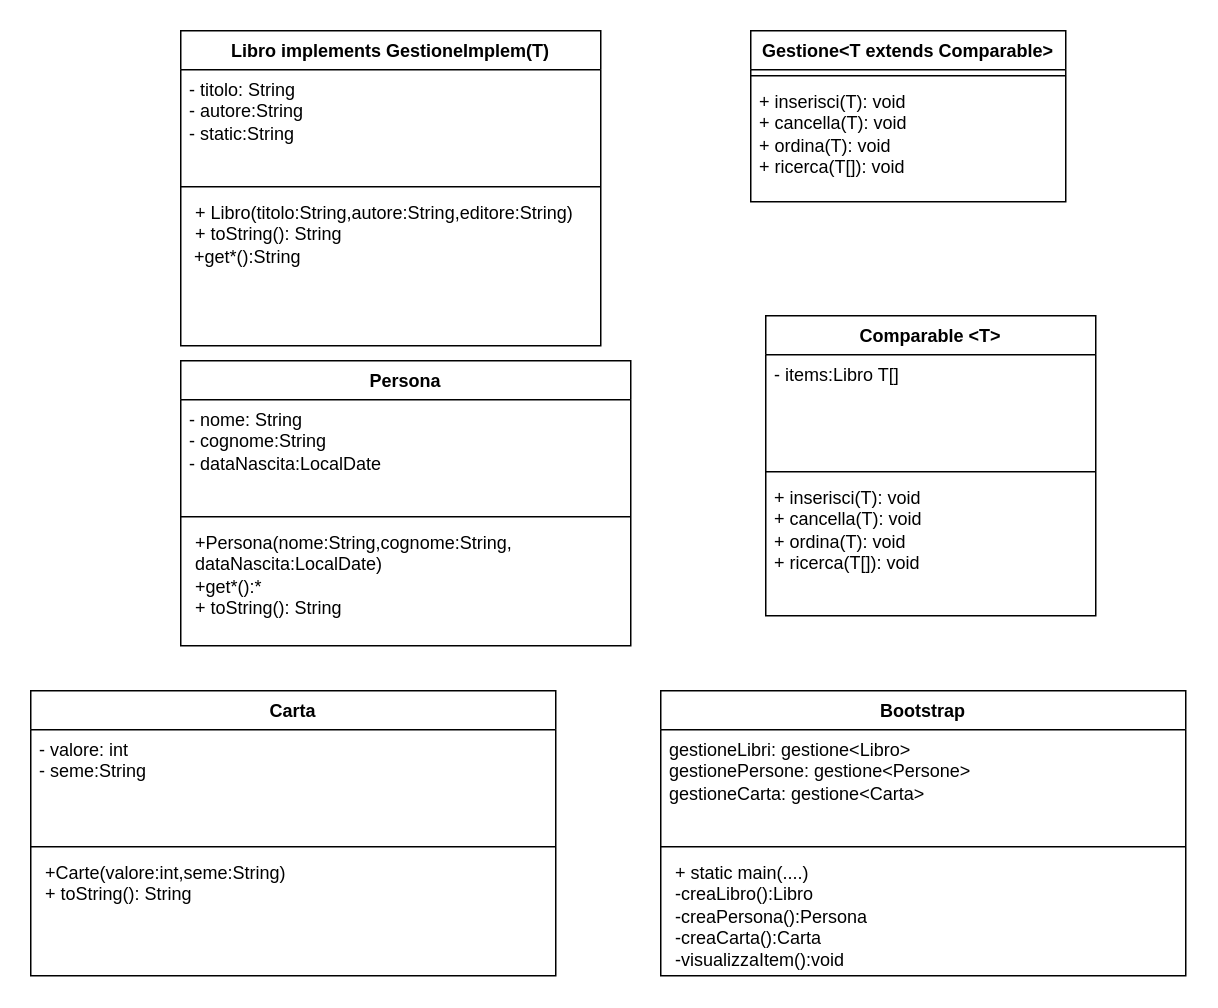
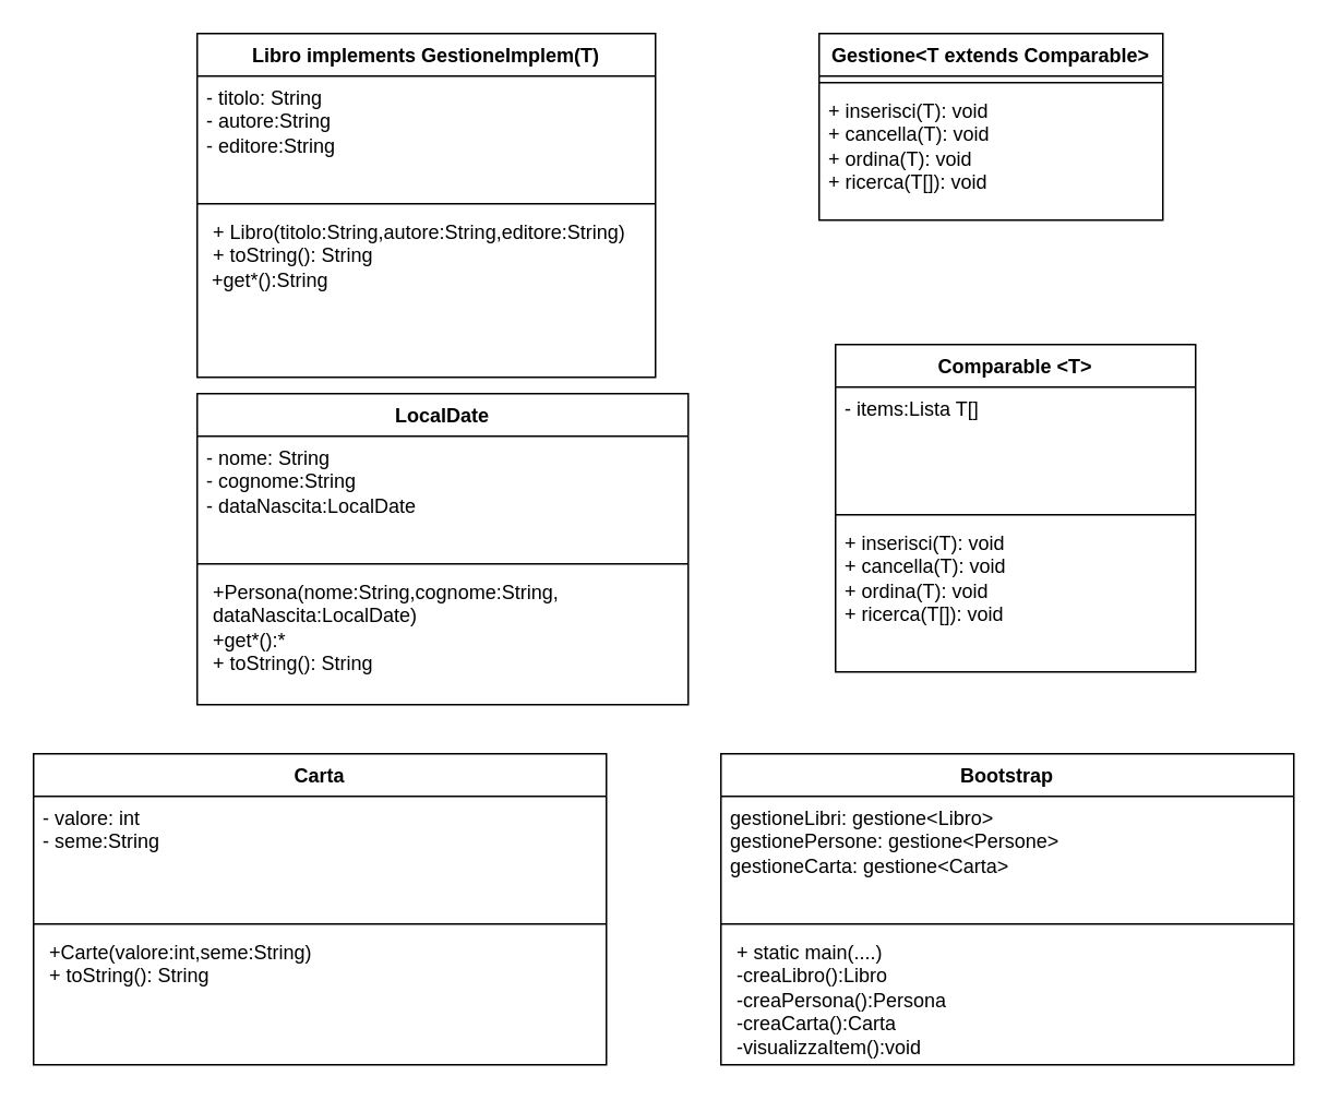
- <mxCell id="3" value="&lt;div&gt;- titolo: String&lt;/div&gt;&lt;div&gt;- autore:String&lt;/div&gt;&lt;div&gt;- static:String&lt;br&gt;&lt;/div&gt;" style="text;strokeColor=none;fillColor=none;align=left;verticalAlign=top;spacingLeft=4;spacingRight=4;overflow=hidden;rotatable=0;points=[[0,0.5],[1,0.5]];portConstraint=eastwest;whiteSpace=wrap;html=1;" vertex="1" parent="2"><mxGeometry y="26" width="280" height="74" as="geometry" /></mxCell>
+ <mxCell id="3" value="&lt;div&gt;- titolo: String&lt;/div&gt;&lt;div&gt;- autore:String&lt;/div&gt;&lt;div&gt;- editore:String&lt;br&gt;&lt;/div&gt;" style="text;strokeColor=none;fillColor=none;align=left;verticalAlign=top;spacingLeft=4;spacingRight=4;overflow=hidden;rotatable=0;points=[[0,0.5],[1,0.5]];portConstraint=eastwest;whiteSpace=wrap;html=1;" vertex="1" parent="2"><mxGeometry y="26" width="280" height="74" as="geometry" /></mxCell>
- <mxCell id="18" value="&lt;div&gt;- items:Libro T[]&lt;/div&gt;" style="text;strokeColor=none;fillColor=none;align=left;verticalAlign=top;spacingLeft=4;spacingRight=4;overflow=hidden;rotatable=0;points=[[0,0.5],[1,0.5]];portConstraint=eastwest;whiteSpace=wrap;html=1;" vertex="1" parent="17"><mxGeometry y="26" width="220" height="74" as="geometry" /></mxCell>
+ <mxCell id="18" value="&lt;div&gt;- items:Lista T[]&lt;/div&gt;" style="text;strokeColor=none;fillColor=none;align=left;verticalAlign=top;spacingLeft=4;spacingRight=4;overflow=hidden;rotatable=0;points=[[0,0.5],[1,0.5]];portConstraint=eastwest;whiteSpace=wrap;html=1;" vertex="1" parent="17"><mxGeometry y="26" width="220" height="74" as="geometry" /></mxCell>
- <mxCell id="6" value="Persona" style="swimlane;fontStyle=1;align=center;verticalAlign=top;childLayout=stackLayout;horizontal=1;startSize=26;horizontalStack=0;resizeParent=1;resizeParentMax=0;resizeLast=0;collapsible=1;marginBottom=0;whiteSpace=wrap;html=1;" vertex="1" parent="1"><mxGeometry x="120" y="240" width="300" height="190" as="geometry" /></mxCell>
+ <mxCell id="6" value="LocalDate" style="swimlane;fontStyle=1;align=center;verticalAlign=top;childLayout=stackLayout;horizontal=1;startSize=26;horizontalStack=0;resizeParent=1;resizeParentMax=0;resizeLast=0;collapsible=1;marginBottom=0;whiteSpace=wrap;html=1;" vertex="1" parent="1"><mxGeometry x="120" y="240" width="300" height="190" as="geometry" /></mxCell>
